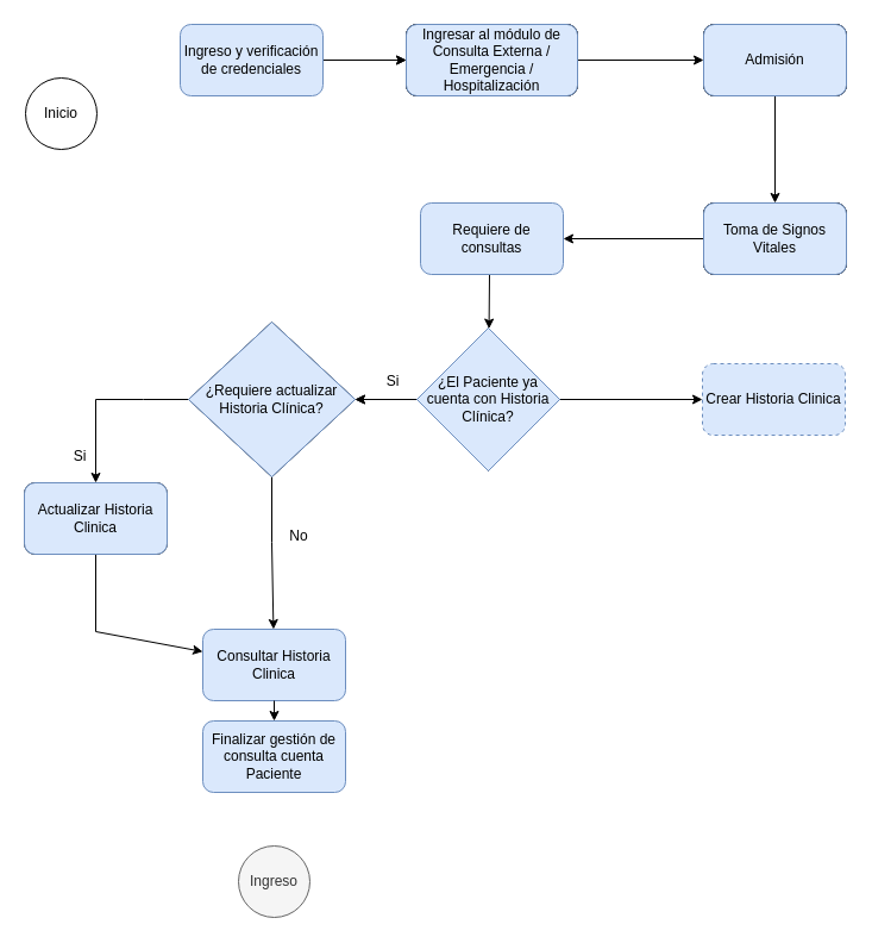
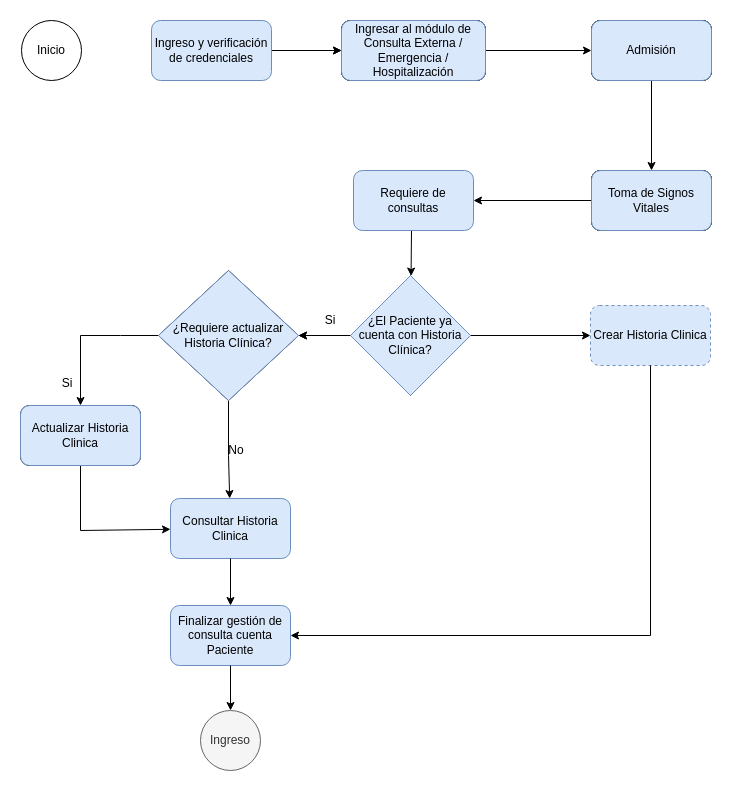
- <mxCell id="2" value="Inicio" style="ellipse;whiteSpace=wrap;html=1;aspect=fixed;" vertex="1" parent="1"><mxGeometry x="21" y="65" width="60" height="60" as="geometry" /></mxCell>
+ <mxCell id="2" value="Inicio" style="ellipse;whiteSpace=wrap;html=1;aspect=fixed;" vertex="1" parent="1"><mxGeometry x="21" y="20" width="60" height="60" as="geometry" /></mxCell>
- <mxCell id="16" value="No" style="text;html=1;align=center;verticalAlign=middle;whiteSpace=wrap;rounded=0;" vertex="1" parent="1"><mxGeometry x="221" y="435" width="60" height="30" as="geometry" /></mxCell>
+ <mxCell id="16" value="No" style="text;html=1;align=center;verticalAlign=middle;whiteSpace=wrap;rounded=0;" vertex="1" parent="1"><mxGeometry x="206" y="435" width="60" height="30" as="geometry" /></mxCell>
- <mxCell id="10" value="Consultar Historia Clinica" style="rounded=1;whiteSpace=wrap;html=1;fillColor=#dae8fc;strokeColor=#6c8ebf;" vertex="1" parent="1"><mxGeometry x="170" y="528" width="120" height="60" as="geometry" /></mxCell>
+ <mxCell id="10" value="Consultar Historia Clinica" style="rounded=1;whiteSpace=wrap;html=1;fillColor=#dae8fc;strokeColor=#6c8ebf;" vertex="1" parent="1"><mxGeometry x="170" y="498" width="120" height="60" as="geometry" /></mxCell>
+ <mxCell id="21" value="" style="endArrow=classic;html=1;rounded=0;exitX=0.5;exitY=1;exitDx=0;exitDy=0;entryX=1;entryY=0.5;entryDx=0;entryDy=0;" edge="1" parent="1" source="9" target="17"><mxGeometry width="50" height="50" relative="1" as="geometry"><mxPoint x="230" y="615" as="sourcePoint" /><mxPoint x="280" y="565" as="targetPoint" /><Array as="points"><mxPoint x="650" y="635" /></Array></mxGeometry></mxCell>
+ <mxCell id="18" value="" style="endArrow=classic;html=1;rounded=0;exitX=0.5;exitY=1;exitDx=0;exitDy=0;" edge="1" parent="1" source="17" target="11"><mxGeometry width="50" height="50" relative="1" as="geometry"><mxPoint x="320" y="726" as="sourcePoint" /><mxPoint x="230" y="715" as="targetPoint" /></mxGeometry></mxCell>
